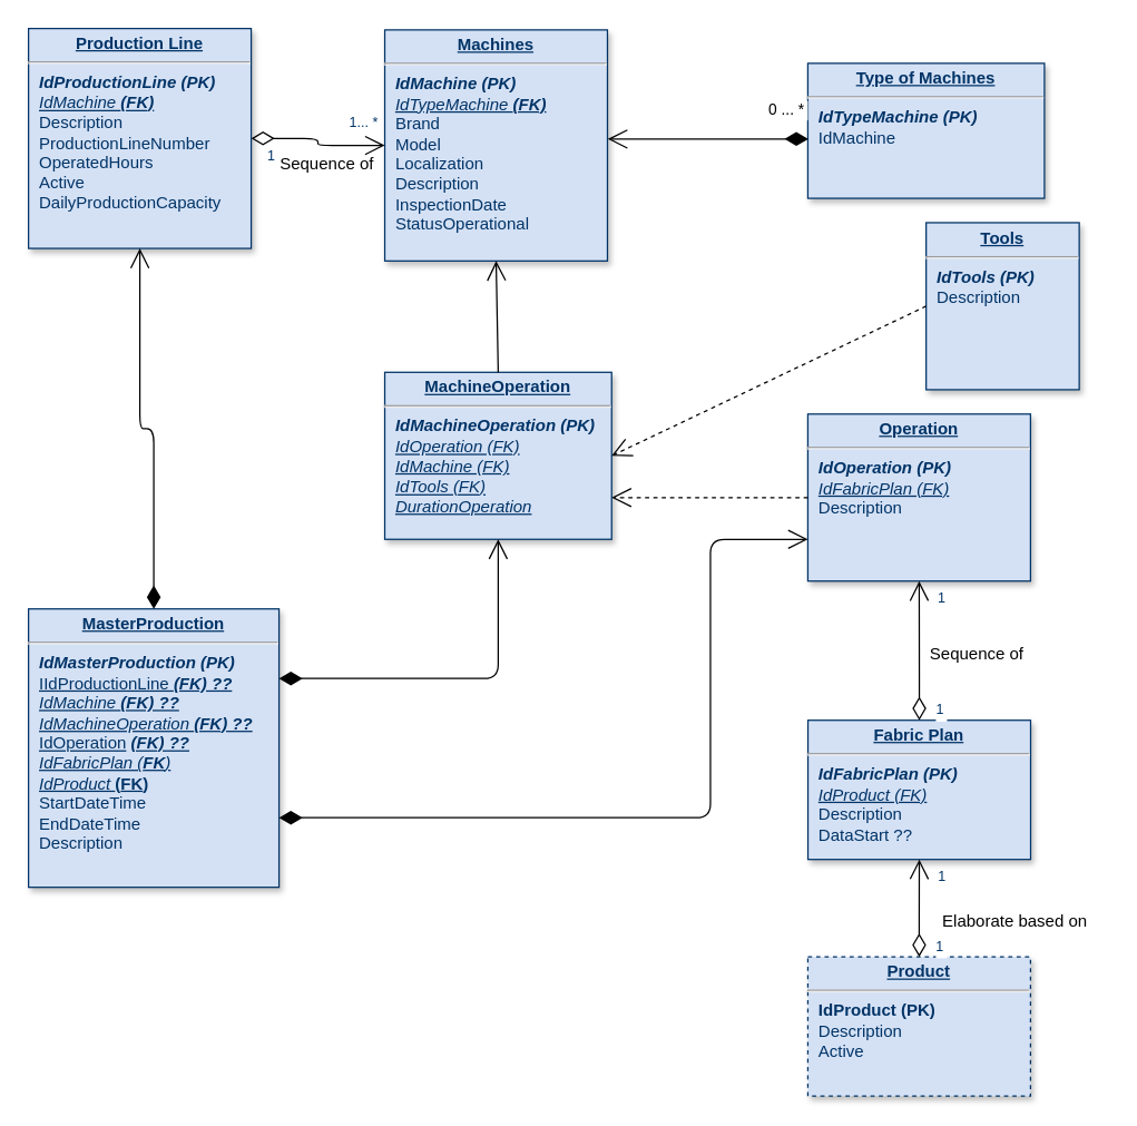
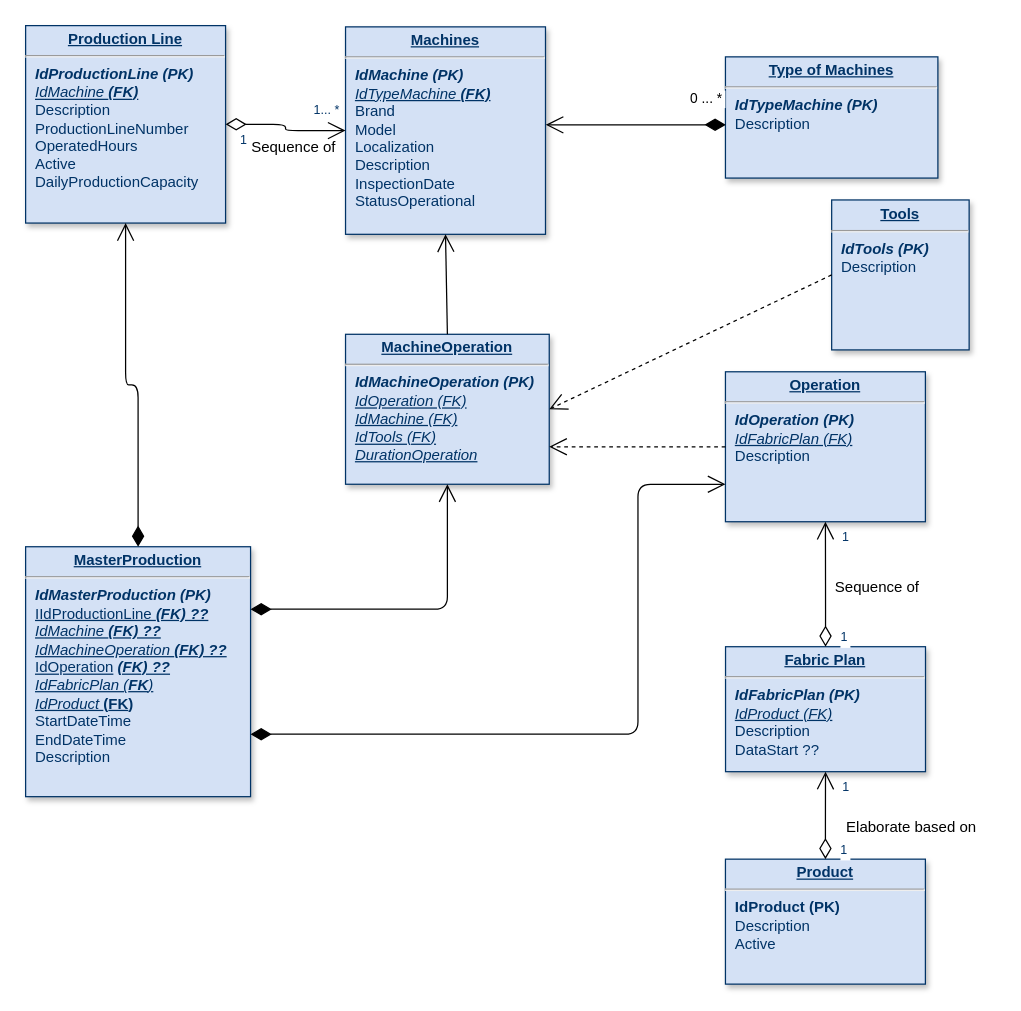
- <mxCell id="4" value="&lt;p style=&quot;margin: 0px ; margin-top: 4px ; text-align: center ; text-decoration: underline&quot;&gt;&lt;strong&gt;Type of Machines&lt;/strong&gt;&lt;/p&gt;&lt;hr&gt;&lt;p style=&quot;margin: 0px ; margin-left: 8px&quot;&gt;&lt;b&gt;&lt;i&gt;IdTypeMachine (PK)&lt;/i&gt;&lt;/b&gt;&lt;br&gt;&lt;/p&gt;&lt;p style=&quot;margin: 0px ; margin-left: 8px&quot;&gt;IdMachine&lt;/p&gt;" style="verticalAlign=top;align=left;overflow=fill;fontSize=12;fontFamily=Helvetica;html=1;strokeColor=#003366;shadow=1;fillColor=#D4E1F5;fontColor=#003366" parent="1" vertex="1"><mxGeometry x="580" y="45" width="170" height="97" as="geometry" /></mxCell>
+ <mxCell id="4" value="&lt;p style=&quot;margin: 0px ; margin-top: 4px ; text-align: center ; text-decoration: underline&quot;&gt;&lt;strong&gt;Type of Machines&lt;/strong&gt;&lt;/p&gt;&lt;hr&gt;&lt;p style=&quot;margin: 0px ; margin-left: 8px&quot;&gt;&lt;b&gt;&lt;i&gt;IdTypeMachine (PK)&lt;/i&gt;&lt;/b&gt;&lt;br&gt;&lt;/p&gt;&lt;p style=&quot;margin: 0px ; margin-left: 8px&quot;&gt;Description&lt;/p&gt;" style="verticalAlign=top;align=left;overflow=fill;fontSize=12;fontFamily=Helvetica;html=1;strokeColor=#003366;shadow=1;fillColor=#D4E1F5;fontColor=#003366" parent="1" vertex="1"><mxGeometry x="580" y="45" width="170" height="97" as="geometry" /></mxCell>
- <mxCell id="9" value="&lt;p style=&quot;margin: 0px ; margin-top: 4px ; text-align: center ; text-decoration: underline&quot;&gt;&lt;strong&gt;Product&lt;/strong&gt;&lt;/p&gt;&lt;hr&gt;&lt;p style=&quot;margin: 0px ; margin-left: 8px&quot;&gt;&lt;b&gt;IdProduct (PK)&lt;/b&gt;&lt;/p&gt;&lt;p style=&quot;margin: 0px ; margin-left: 8px&quot;&gt;Description&lt;/p&gt;&lt;p style=&quot;margin: 0px ; margin-left: 8px&quot;&gt;Active&lt;/p&gt;" style="verticalAlign=top;align=left;overflow=fill;fontSize=12;fontFamily=Helvetica;html=1;strokeColor=#003366;shadow=1;fillColor=#D4E1F5;fontColor=#003366;dashed=1;" parent="1" vertex="1"><mxGeometry x="580" y="687" width="160" height="100" as="geometry" /></mxCell>
+ <mxCell id="9" value="&lt;p style=&quot;margin: 0px ; margin-top: 4px ; text-align: center ; text-decoration: underline&quot;&gt;&lt;strong&gt;Product&lt;/strong&gt;&lt;/p&gt;&lt;hr&gt;&lt;p style=&quot;margin: 0px ; margin-left: 8px&quot;&gt;&lt;b&gt;IdProduct (PK)&lt;/b&gt;&lt;/p&gt;&lt;p style=&quot;margin: 0px ; margin-left: 8px&quot;&gt;Description&lt;/p&gt;&lt;p style=&quot;margin: 0px ; margin-left: 8px&quot;&gt;Active&lt;/p&gt;" style="verticalAlign=top;align=left;overflow=fill;fontSize=12;fontFamily=Helvetica;html=1;strokeColor=#003366;shadow=1;fillColor=#D4E1F5;fontColor=#003366" parent="1" vertex="1"><mxGeometry x="580" y="687" width="160" height="100" as="geometry" /></mxCell>
